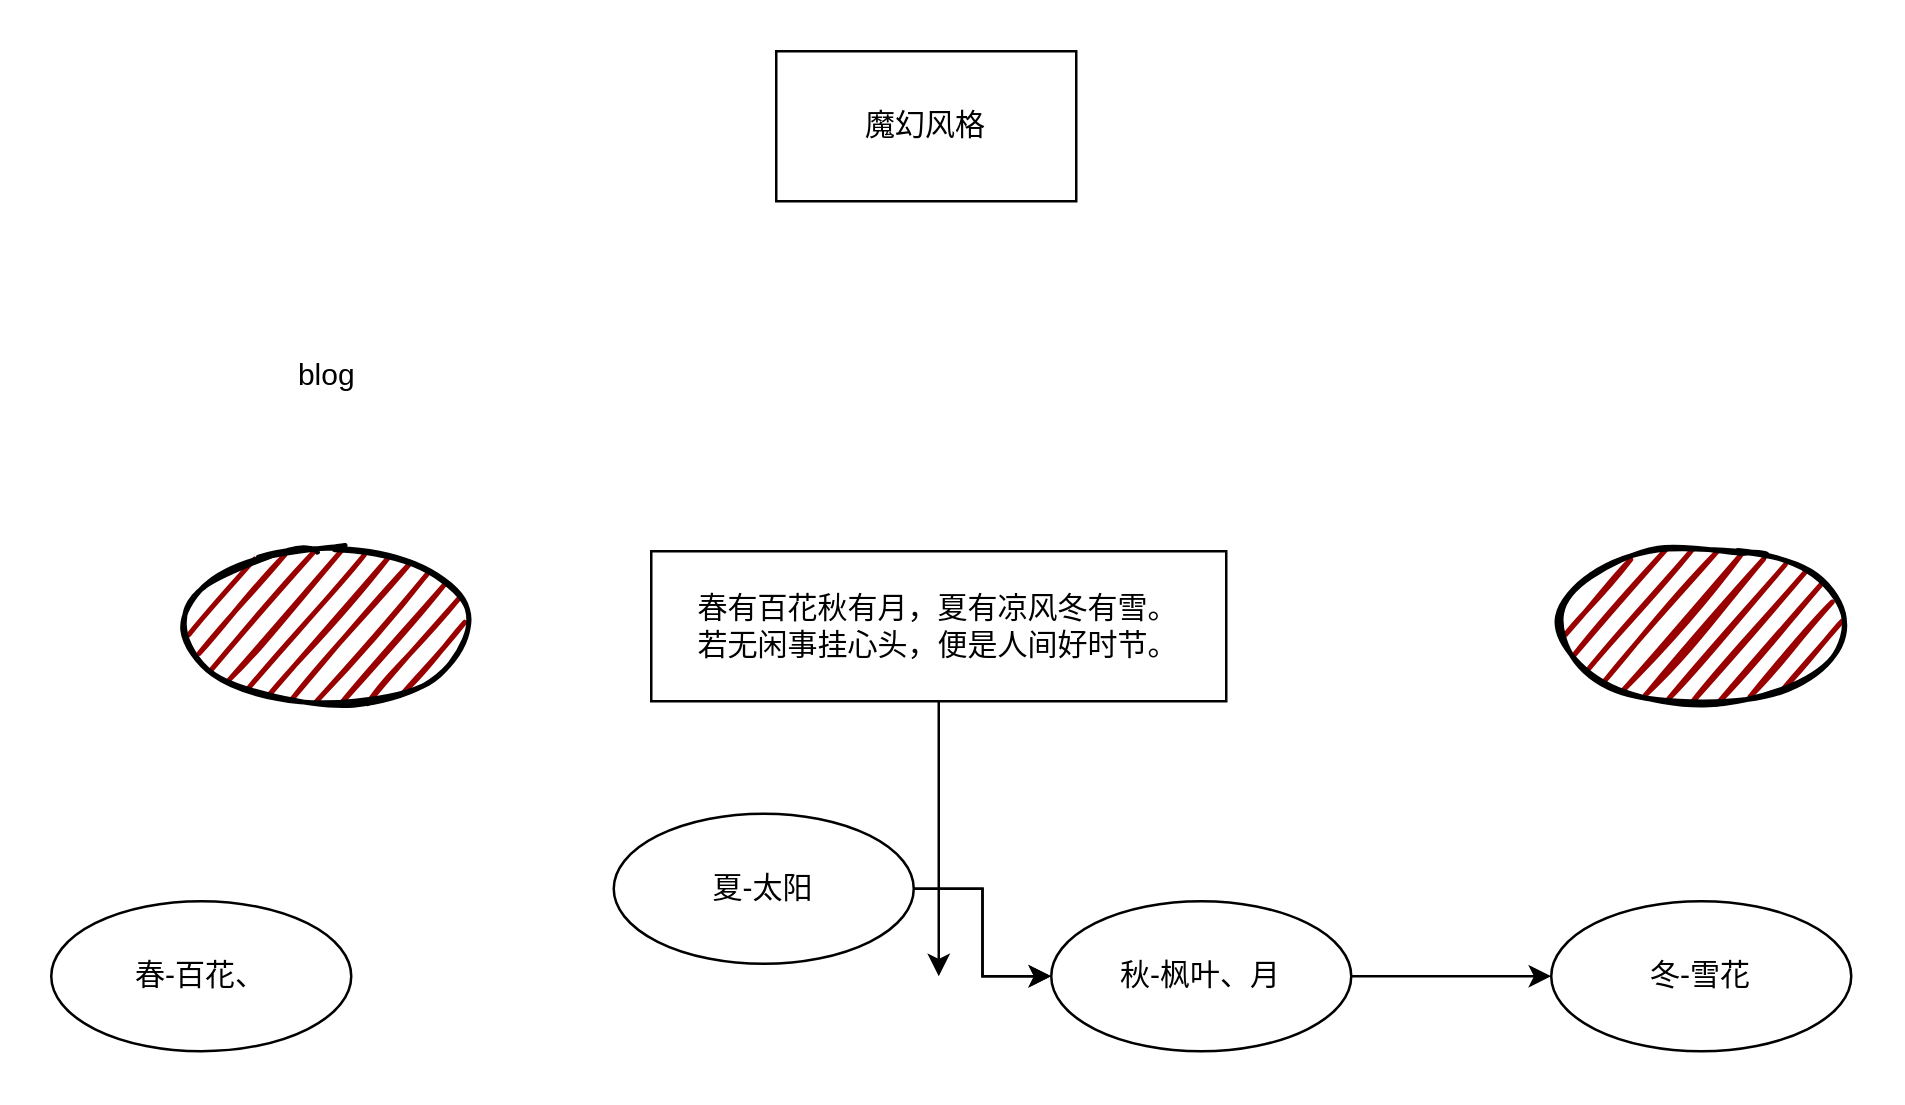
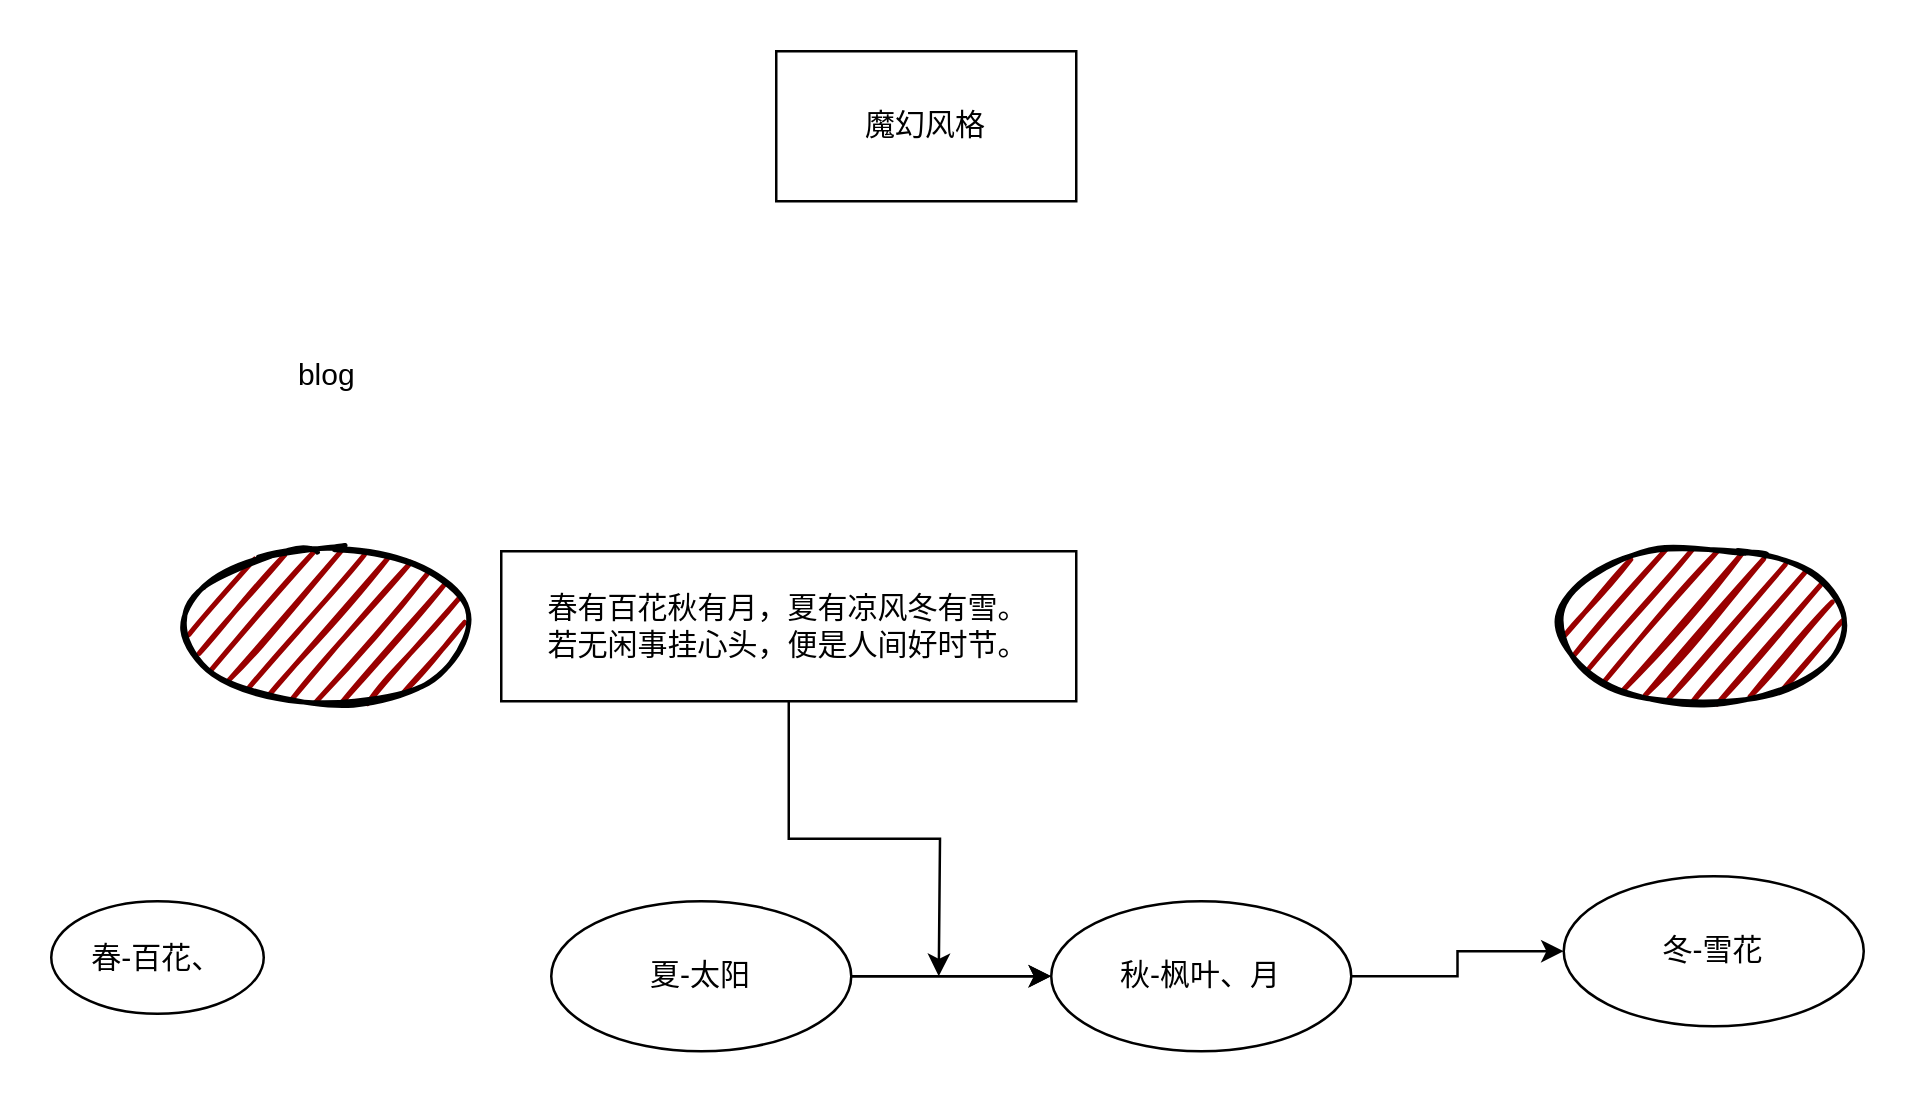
- <mxCell id="6" value="&lt;div&gt;春有百花秋有月，夏有凉风冬有雪。&lt;/div&gt;&lt;div&gt;若无闲事挂心头，便是人间好时节。&lt;/div&gt;" style="rounded=0;whiteSpace=wrap;html=1;" vertex="1" parent="1"><mxGeometry x="260" y="220" width="230" height="60" as="geometry" /></mxCell>
+ <mxCell id="6" value="&lt;div&gt;春有百花秋有月，夏有凉风冬有雪。&lt;/div&gt;&lt;div&gt;若无闲事挂心头，便是人间好时节。&lt;/div&gt;" style="rounded=0;whiteSpace=wrap;html=1;" vertex="1" parent="1"><mxGeometry x="200" y="220" width="230" height="60" as="geometry" /></mxCell>
- <mxCell id="9" value="夏-太阳" style="ellipse;whiteSpace=wrap;html=1;rounded=0;" vertex="1" parent="1"><mxGeometry x="245" y="325" width="120" height="60" as="geometry" /></mxCell>
+ <mxCell id="9" value="夏-太阳" style="ellipse;whiteSpace=wrap;html=1;rounded=0;" vertex="1" parent="1"><mxGeometry x="220" y="360" width="120" height="60" as="geometry" /></mxCell>
- <mxCell id="12" value="春-百花、" style="ellipse;whiteSpace=wrap;html=1;rounded=0;" vertex="1" parent="1"><mxGeometry x="20" y="360" width="120" height="60" as="geometry" /></mxCell>
+ <mxCell id="12" value="春-百花、" style="ellipse;whiteSpace=wrap;html=1;rounded=0;" vertex="1" parent="1"><mxGeometry x="20" y="360" width="85" height="45" as="geometry" /></mxCell>
- <mxCell id="13" value="冬-雪花" style="ellipse;whiteSpace=wrap;html=1;rounded=0;" vertex="1" parent="1"><mxGeometry x="620" y="360" width="120" height="60" as="geometry" /></mxCell>
+ <mxCell id="13" value="冬-雪花" style="ellipse;whiteSpace=wrap;html=1;rounded=0;" vertex="1" parent="1"><mxGeometry x="625" y="350" width="120" height="60" as="geometry" /></mxCell>
